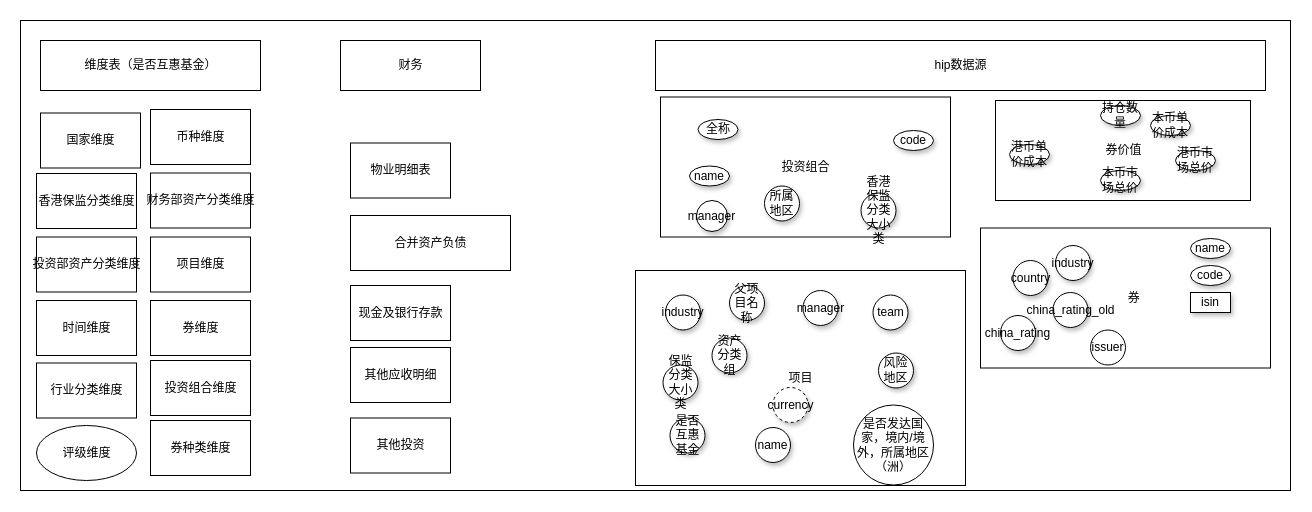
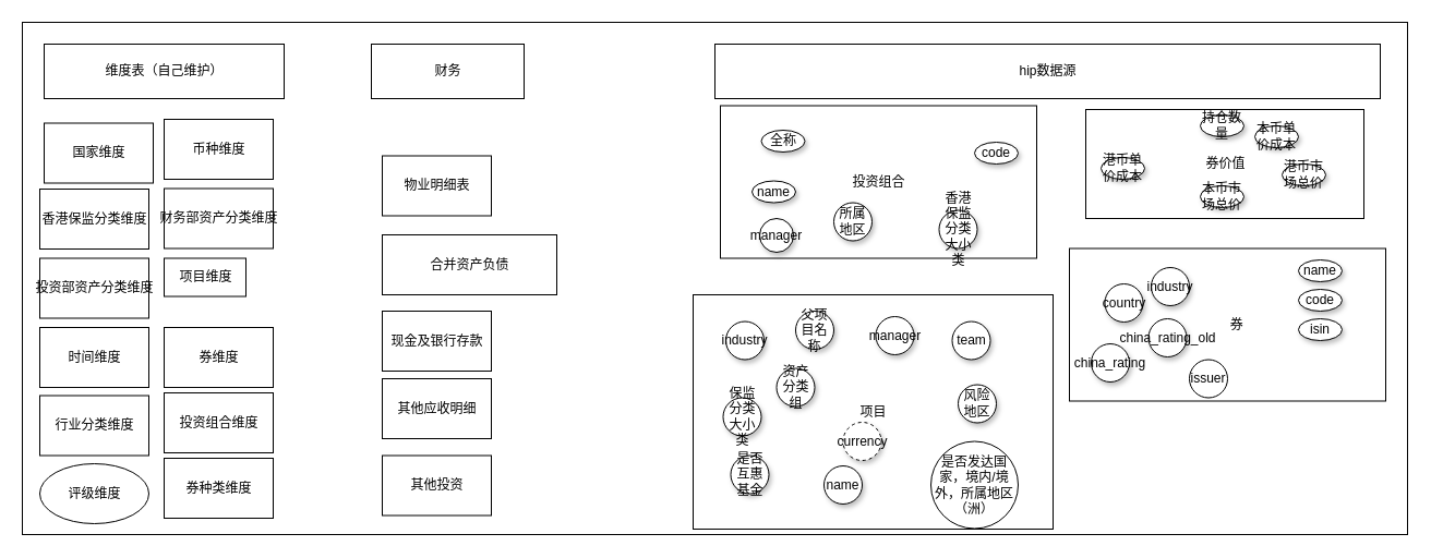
- <mxCell id="55" value="维度表（是否互惠基金）" style="html=1;" vertex="1" parent="1"><mxGeometry x="40" y="40" width="220" height="50" as="geometry" /></mxCell>
+ <mxCell id="55" value="维度表（自己维护）" style="html=1;" vertex="1" parent="1"><mxGeometry x="40" y="40" width="220" height="50" as="geometry" /></mxCell>
- <mxCell id="46" value="项目维度" style="html=1;" vertex="1" parent="1"><mxGeometry x="150" y="236.5" width="100" height="55" as="geometry" /></mxCell>
+ <mxCell id="46" value="项目维度" style="html=1;" vertex="1" parent="1"><mxGeometry x="150" y="236.5" width="75" height="35" as="geometry" /></mxCell>
- <mxCell id="14" value="isin" style="whiteSpace=wrap;html=1;shadow=1;rounded=0;" vertex="1" parent="1"><mxGeometry x="1190" y="292" width="40" height="20" as="geometry" /></mxCell>
+ <mxCell id="14" value="isin" style="ellipse;whiteSpace=wrap;html=1;shadow=1;" vertex="1" parent="1"><mxGeometry x="1190" y="292" width="40" height="20" as="geometry" /></mxCell>
